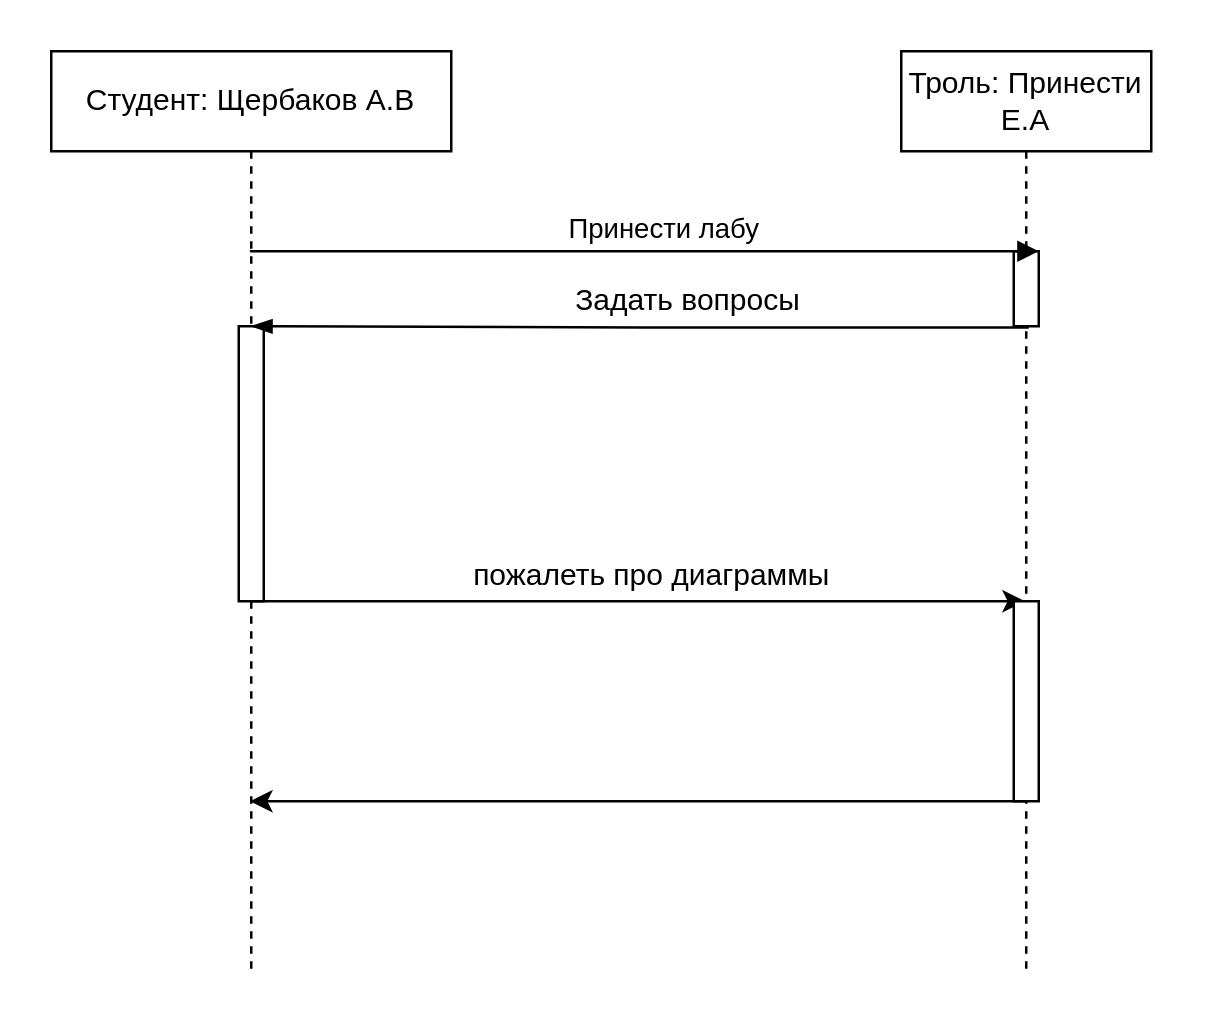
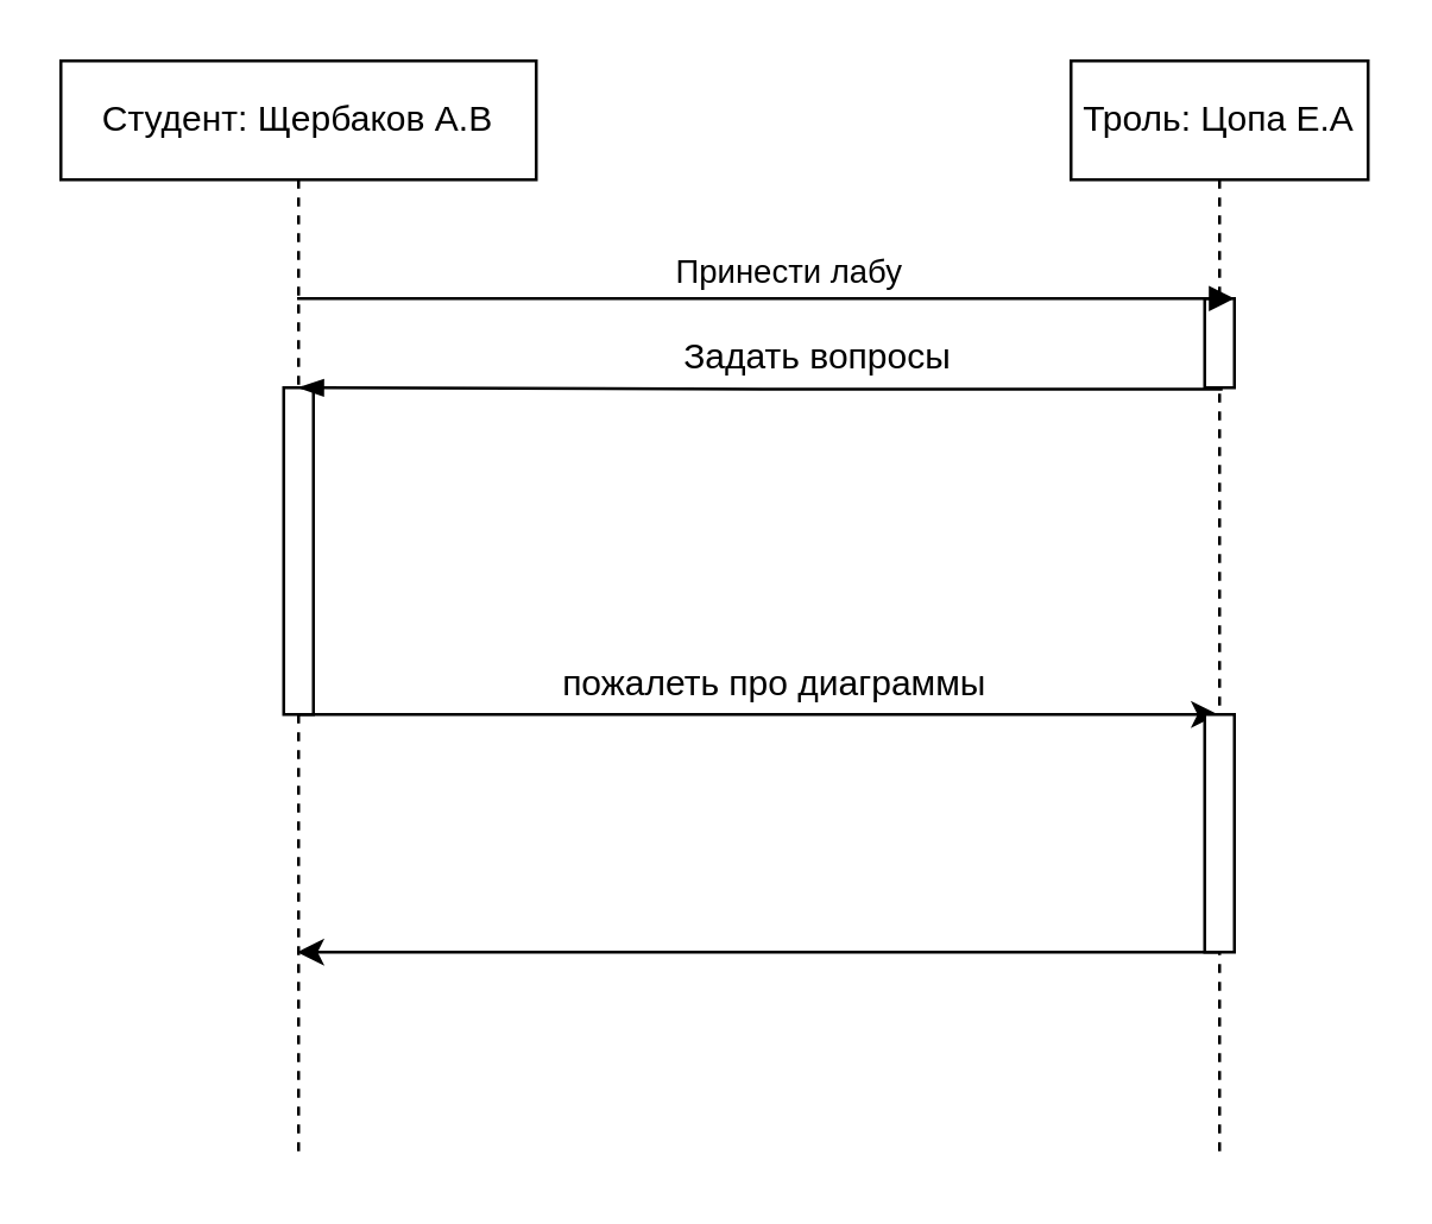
- <mxCell id="6" value="Троль: Принести Е.А" style="shape=umlLifeline;perimeter=lifelinePerimeter;whiteSpace=wrap;html=1;container=1;collapsible=0;recursiveResize=0;outlineConnect=0;" vertex="1" parent="1"><mxGeometry x="360" y="20" width="100" height="370" as="geometry" /></mxCell>
+ <mxCell id="6" value="Троль: Цопа Е.А" style="shape=umlLifeline;perimeter=lifelinePerimeter;whiteSpace=wrap;html=1;container=1;collapsible=0;recursiveResize=0;outlineConnect=0;" vertex="1" parent="1"><mxGeometry x="360" y="20" width="100" height="370" as="geometry" /></mxCell>
